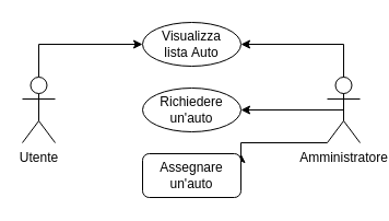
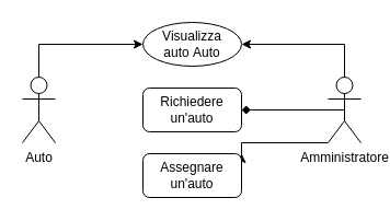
- <mxCell id="8" value="Visualizza lista&amp;nbsp;Auto" style="ellipse;whiteSpace=wrap;html=1;" vertex="1" parent="1"><mxGeometry x="130" y="20" width="90" height="40" as="geometry" /></mxCell>
+ <mxCell id="8" value="Visualizza auto&amp;nbsp;Auto" style="ellipse;whiteSpace=wrap;html=1;" vertex="1" parent="1"><mxGeometry x="130" y="20" width="90" height="40" as="geometry" /></mxCell>
- <mxCell id="9" value="Richiedere un'auto" style="ellipse;whiteSpace=wrap;html=1;" vertex="1" parent="1"><mxGeometry x="130" y="80" width="90" height="40" as="geometry" /></mxCell>
+ <mxCell id="9" value="Richiedere un'auto" style="whiteSpace=wrap;html=1;rounded=1;" vertex="1" parent="1"><mxGeometry x="130" y="80" width="90" height="40" as="geometry" /></mxCell>
- <mxCell id="4" style="edgeStyle=orthogonalEdgeStyle;rounded=0;orthogonalLoop=1;jettySize=auto;html=1;exitX=0.5;exitY=0.5;exitDx=0;exitDy=0;exitPerimeter=0;entryX=1;entryY=0.5;entryDx=0;entryDy=0;" edge="1" parent="1" source="7" target="9"><mxGeometry relative="1" as="geometry" /></mxCell>
+ <mxCell id="4" style="edgeStyle=orthogonalEdgeStyle;rounded=0;orthogonalLoop=1;jettySize=auto;html=1;exitX=0.5;exitY=0.5;exitDx=0;exitDy=0;exitPerimeter=0;entryX=1;entryY=0.5;entryDx=0;entryDy=0;endArrow=diamond;" edge="1" parent="1" source="7" target="9"><mxGeometry relative="1" as="geometry" /></mxCell>
- <mxCell id="3" value="Utente" style="shape=umlActor;verticalLabelPosition=bottom;verticalAlign=top;html=1;" vertex="1" parent="1"><mxGeometry x="20" y="70" width="30" height="60" as="geometry" /></mxCell>
+ <mxCell id="3" value="Auto" style="shape=umlActor;verticalLabelPosition=bottom;verticalAlign=top;html=1;" vertex="1" parent="1"><mxGeometry x="20" y="70" width="30" height="60" as="geometry" /></mxCell>
